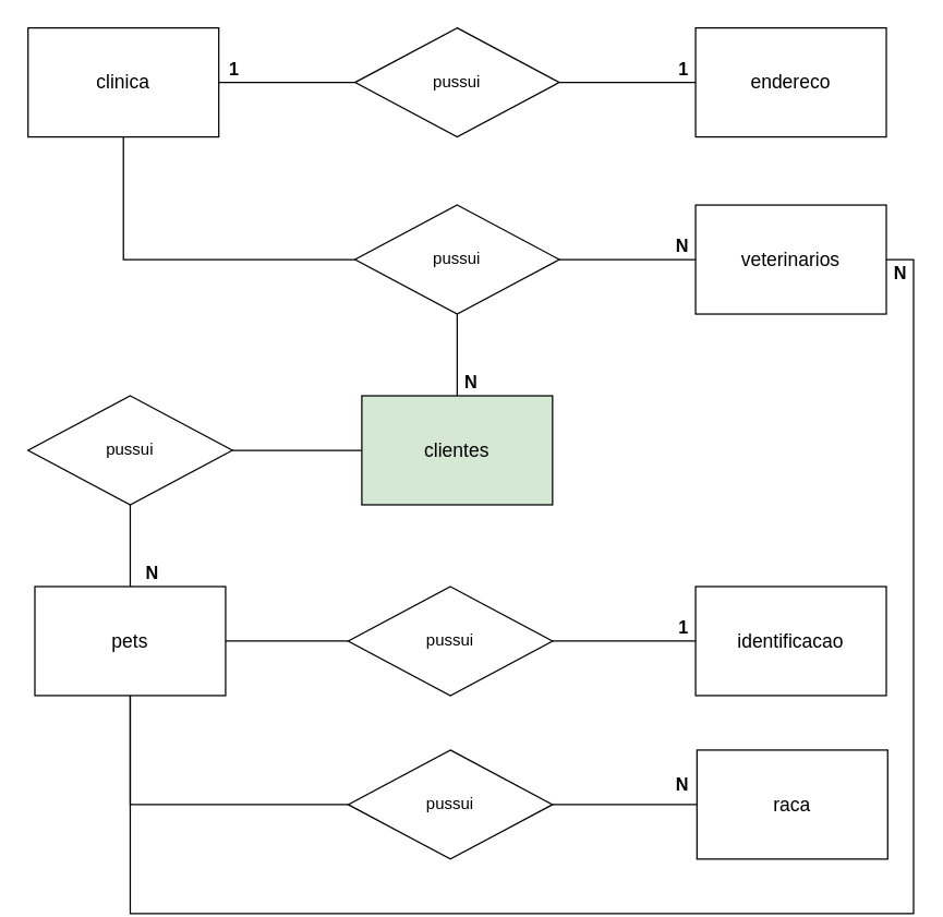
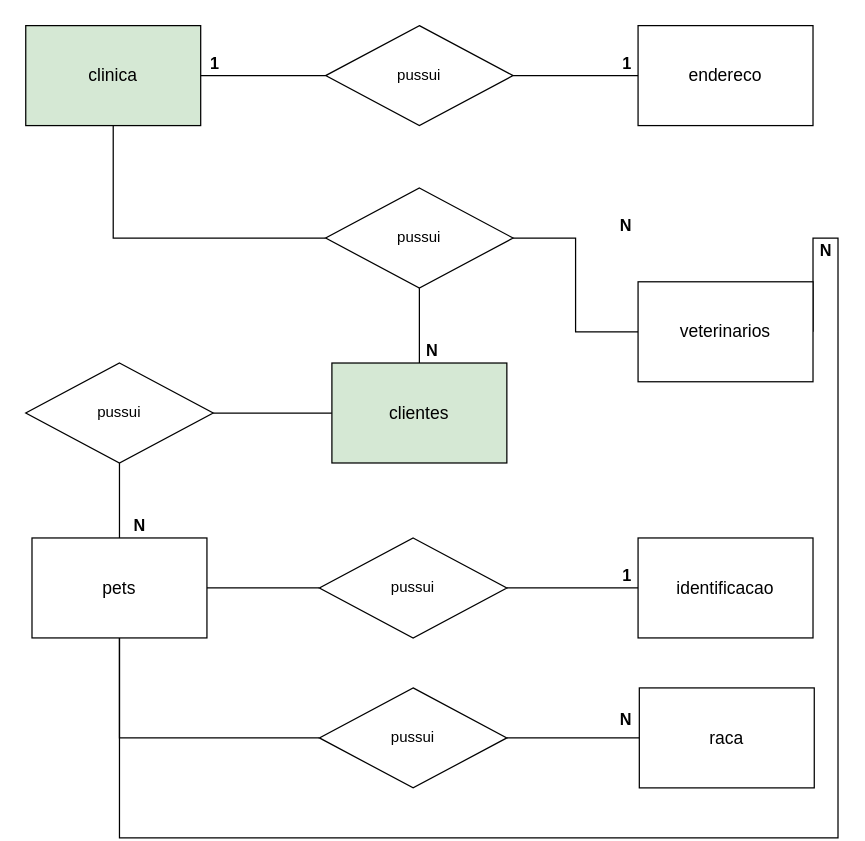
- <mxCell id="4" value="&lt;span style=&quot;font-size: 14px&quot;&gt;clinica&lt;/span&gt;" style="rounded=0;whiteSpace=wrap;html=1;" vertex="1" parent="2"><mxGeometry width="140" height="80" as="geometry" /></mxCell>
+ <mxCell id="4" value="&lt;span style=&quot;font-size: 14px&quot;&gt;clinica&lt;/span&gt;" style="rounded=0;whiteSpace=wrap;html=1;fillColor=#d5e8d4;" vertex="1" parent="2"><mxGeometry width="140" height="80" as="geometry" /></mxCell>
- <mxCell id="23" value="&lt;span style=&quot;font-size: 14px&quot;&gt;veterinarios&lt;/span&gt;" style="rounded=0;whiteSpace=wrap;html=1;" vertex="1" parent="2"><mxGeometry x="490" y="130" width="140" height="80" as="geometry" /></mxCell>
+ <mxCell id="23" value="&lt;span style=&quot;font-size: 14px&quot;&gt;veterinarios&lt;/span&gt;" style="rounded=0;whiteSpace=wrap;html=1;" vertex="1" parent="2"><mxGeometry x="490" y="205" width="140" height="80" as="geometry" /></mxCell>
